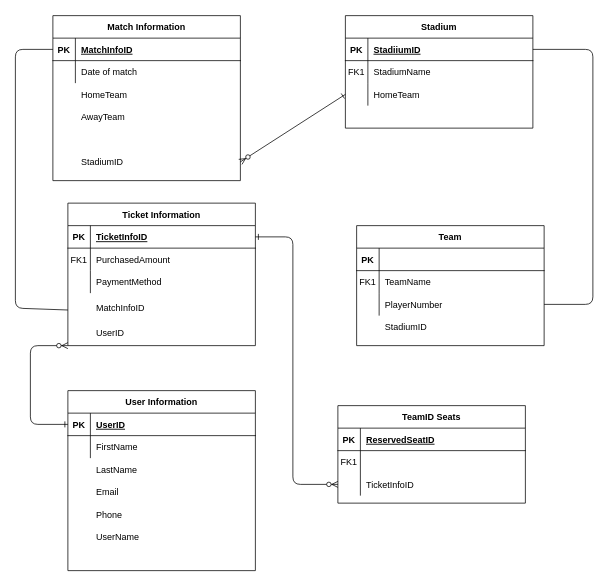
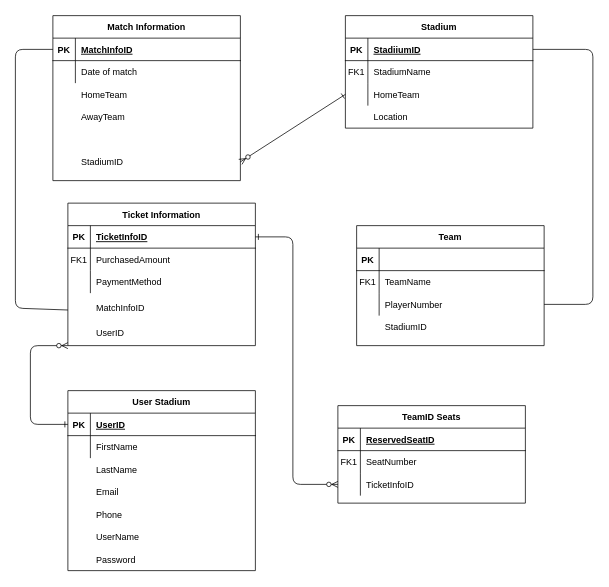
+ <mxCell id="67" value="Location" style="shape=partialRectangle;overflow=hidden;connectable=0;fillColor=none;top=0;left=0;bottom=0;right=0;align=left;spacingLeft=6;" vertex="1" parent="56"><mxGeometry x="30" y="120" width="220" height="30" as="geometry" /></mxCell>
- <mxCell id="3" value="User Information" style="shape=table;startSize=30;container=1;collapsible=1;childLayout=tableLayout;fixedRows=1;rowLines=0;fontStyle=1;align=center;resizeLast=1;" vertex="1" parent="2"><mxGeometry width="250" height="240" as="geometry" /></mxCell>
+ <mxCell id="3" value="User Stadium" style="shape=table;startSize=30;container=1;collapsible=1;childLayout=tableLayout;fixedRows=1;rowLines=0;fontStyle=1;align=center;resizeLast=1;" vertex="1" parent="2"><mxGeometry width="250" height="240" as="geometry" /></mxCell>
+ <mxCell id="22" value="SeatNumber" style="shape=partialRectangle;overflow=hidden;connectable=0;fillColor=none;top=0;left=0;bottom=0;right=0;align=left;spacingLeft=6;" vertex="1" parent="20"><mxGeometry x="30" width="220" height="30" as="geometry" /></mxCell>
+ <mxCell id="14" value="Password" style="shape=partialRectangle;overflow=hidden;connectable=0;fillColor=none;top=0;left=0;bottom=0;right=0;align=left;spacingLeft=6;" vertex="1" parent="2"><mxGeometry x="30" y="210" width="220" height="30" as="geometry" /></mxCell>
